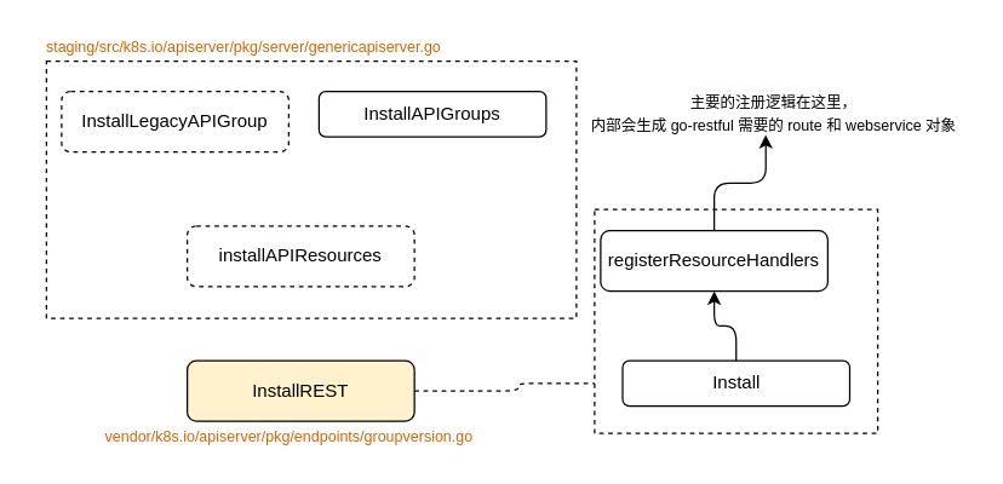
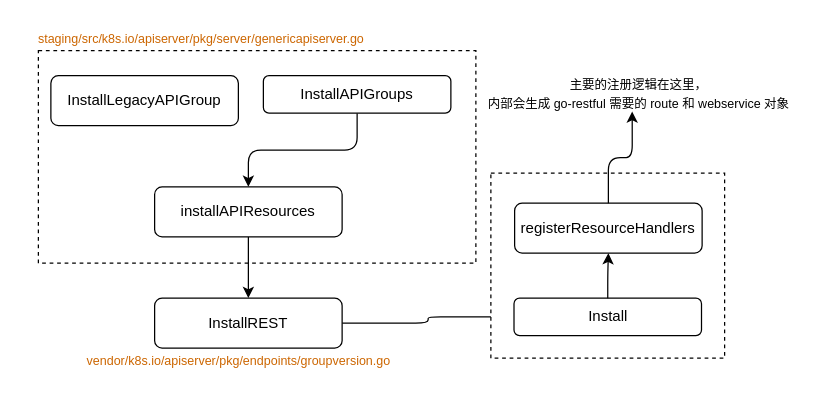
- <mxCell id="3" value="InstallLegacyAPIGroup" style="rounded=1;whiteSpace=wrap;html=1;fontSize=12;glass=0;strokeWidth=1;shadow=0;dashed=1;" vertex="1" parent="1"><mxGeometry x="40" y="60" width="150" height="40" as="geometry" /></mxCell>
+ <mxCell id="3" value="InstallLegacyAPIGroup" style="rounded=1;whiteSpace=wrap;html=1;fontSize=12;glass=0;strokeWidth=1;shadow=0;" vertex="1" parent="1"><mxGeometry x="40" y="60" width="150" height="40" as="geometry" /></mxCell>
+ <mxCell id="6" style="edgeStyle=orthogonalEdgeStyle;html=1;entryX=0.5;entryY=0;entryDx=0;entryDy=0;" edge="1" parent="1" source="7" target="9"><mxGeometry relative="1" as="geometry" /></mxCell>
- <mxCell id="9" value="installAPIResources" style="rounded=1;whiteSpace=wrap;html=1;fontSize=12;glass=0;strokeWidth=1;shadow=0;dashed=1;" vertex="1" parent="1"><mxGeometry x="123" y="149" width="150" height="40" as="geometry" /></mxCell>
+ <mxCell id="9" value="installAPIResources" style="rounded=1;whiteSpace=wrap;html=1;fontSize=12;glass=0;strokeWidth=1;shadow=0;" vertex="1" parent="1"><mxGeometry x="123" y="149" width="150" height="40" as="geometry" /></mxCell>
- <mxCell id="13" value="registerResourceHandlers" style="rounded=1;whiteSpace=wrap;html=1;fontSize=12;glass=0;strokeWidth=1;shadow=0;container=0;" vertex="1" parent="10"><mxGeometry x="4" y="14" width="150" height="40" as="geometry" /></mxCell>
+ <mxCell id="13" value="registerResourceHandlers" style="rounded=1;whiteSpace=wrap;html=1;fontSize=12;glass=0;strokeWidth=1;shadow=0;container=0;" vertex="1" parent="10"><mxGeometry x="19" y="24" width="150" height="40" as="geometry" /></mxCell>
+ <mxCell id="8" style="edgeStyle=orthogonalEdgeStyle;html=1;" edge="1" parent="1" source="9" target="5"><mxGeometry relative="1" as="geometry" /></mxCell>
- <mxCell id="5" value="InstallREST" style="rounded=1;whiteSpace=wrap;html=1;fontSize=12;glass=0;strokeWidth=1;shadow=0;fillColor=#fff2cc;" vertex="1" parent="1"><mxGeometry x="123" y="238" width="150" height="40" as="geometry" /></mxCell>
+ <mxCell id="5" value="InstallREST" style="rounded=1;whiteSpace=wrap;html=1;fontSize=12;glass=0;strokeWidth=1;shadow=0;" vertex="1" parent="1"><mxGeometry x="123" y="238" width="150" height="40" as="geometry" /></mxCell>
- <mxCell id="4" style="edgeStyle=orthogonalEdgeStyle;html=1;entryX=0;entryY=0.5;entryDx=0;entryDy=0;dashed=1;" edge="1" parent="1" source="5" target="12"><mxGeometry relative="1" as="geometry" /></mxCell>
+ <mxCell id="4" style="edgeStyle=orthogonalEdgeStyle;html=1;entryX=0;entryY=0.5;entryDx=0;entryDy=0;" edge="1" parent="1" source="5" target="12"><mxGeometry relative="1" as="geometry" /></mxCell>
